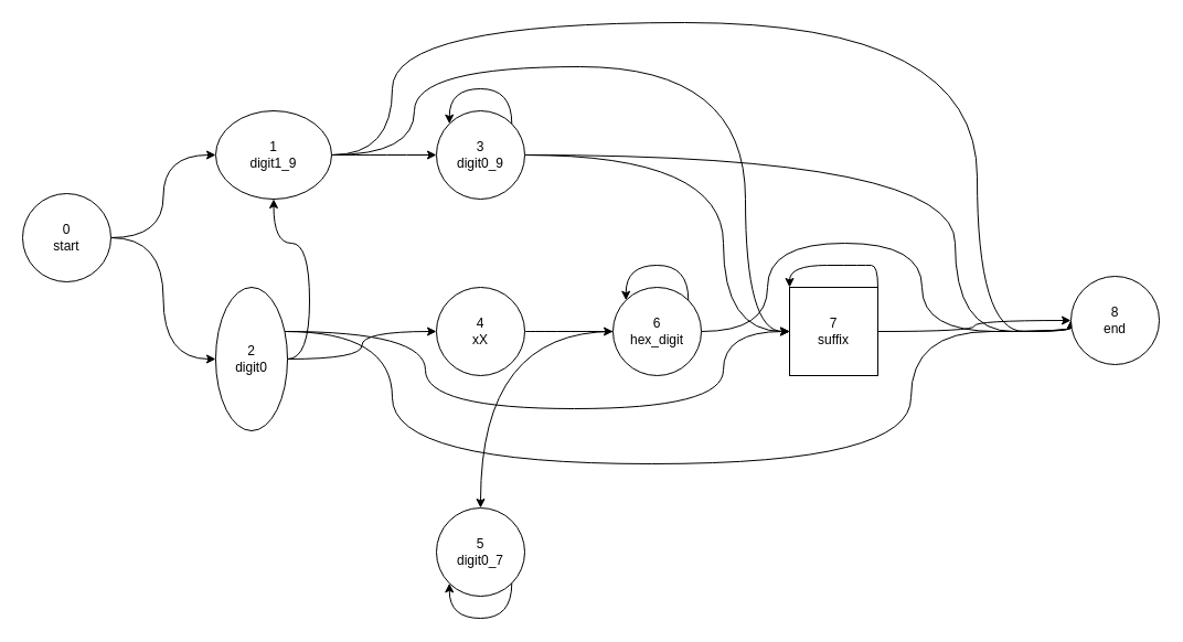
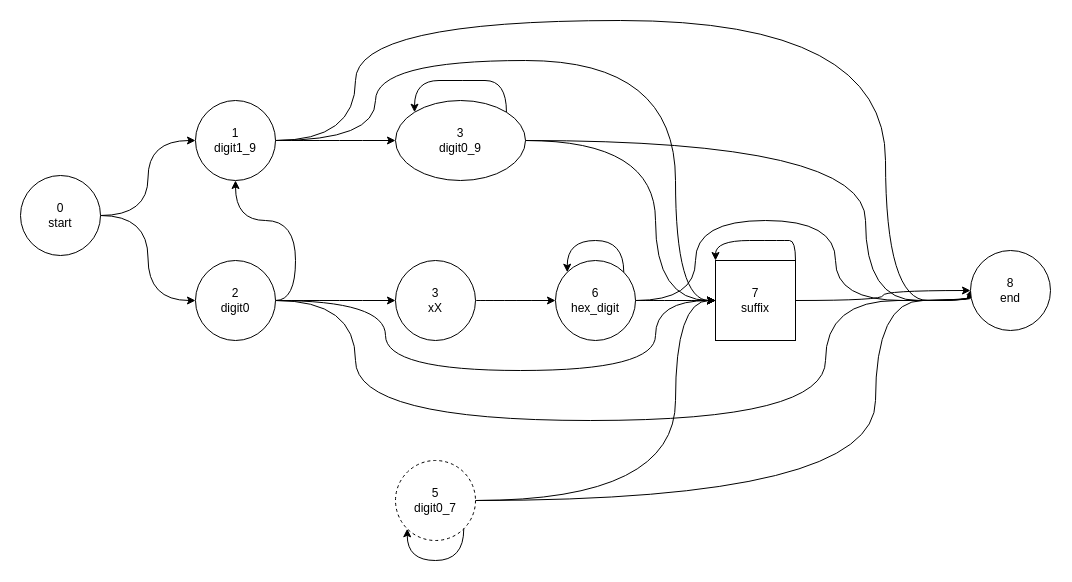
- <mxCell id="8" value="1&lt;br&gt;digit1_9" style="ellipse;whiteSpace=wrap;html=1;aspect=fixed;" parent="1" vertex="1"><mxGeometry x="195" y="100" width="105" height="80" as="geometry" /></mxCell>
+ <mxCell id="8" value="1&lt;br&gt;digit1_9" style="ellipse;whiteSpace=wrap;html=1;aspect=fixed;" parent="1" vertex="1"><mxGeometry x="195" y="100" width="80" height="80" as="geometry" /></mxCell>
- <mxCell id="16" value="3&lt;br&gt;digit0_9" style="ellipse;whiteSpace=wrap;html=1;aspect=fixed;" parent="1" vertex="1"><mxGeometry x="395" y="100" width="80" height="80" as="geometry" /></mxCell>
+ <mxCell id="16" value="3&lt;br&gt;digit0_9" style="ellipse;whiteSpace=wrap;html=1;aspect=fixed;" parent="1" vertex="1"><mxGeometry x="395" y="100" width="130" height="80" as="geometry" /></mxCell>
- <mxCell id="25" style="edgeStyle=orthogonalEdgeStyle;curved=1;rounded=0;orthogonalLoop=1;jettySize=auto;html=1;exitX=1;exitY=0.5;exitDx=0;exitDy=0;entryX=0;entryY=0.5;entryDx=0;entryDy=0;" parent="1" source="26" target="31" edge="1"><mxGeometry relative="1" as="geometry"><Array as="points"><mxPoint x="695" y="300" /><mxPoint x="695" y="220" /><mxPoint x="835" y="220" /><mxPoint x="835" y="300" /></Array></mxGeometry></mxCell>
+ <mxCell id="25" style="edgeStyle=orthogonalEdgeStyle;curved=1;rounded=0;orthogonalLoop=1;jettySize=auto;html=1;exitX=1;exitY=0.5;exitDx=0;exitDy=0;entryX=0;entryY=0.5;entryDx=0;entryDy=0;endArrow=diamond;" parent="1" source="26" target="31" edge="1"><mxGeometry relative="1" as="geometry"><Array as="points"><mxPoint x="695" y="300" /><mxPoint x="695" y="220" /><mxPoint x="835" y="220" /><mxPoint x="835" y="300" /></Array></mxGeometry></mxCell>
- <mxCell id="19" value="4&lt;br&gt;xX" style="ellipse;whiteSpace=wrap;html=1;aspect=fixed;" parent="1" vertex="1"><mxGeometry x="395" y="260" width="80" height="80" as="geometry" /></mxCell>
+ <mxCell id="19" value="3&lt;br&gt;xX" style="ellipse;whiteSpace=wrap;html=1;aspect=fixed;" parent="1" vertex="1"><mxGeometry x="395" y="260" width="80" height="80" as="geometry" /></mxCell>
- <mxCell id="13" value="2&lt;br&gt;digit0" style="ellipse;whiteSpace=wrap;html=1;aspect=fixed;" parent="1" vertex="1"><mxGeometry x="195" y="260" width="65" height="130" as="geometry" /></mxCell>
+ <mxCell id="13" value="2&lt;br&gt;digit0" style="ellipse;whiteSpace=wrap;html=1;aspect=fixed;" parent="1" vertex="1"><mxGeometry x="195" y="260" width="80" height="80" as="geometry" /></mxCell>
- <mxCell id="24" style="edgeStyle=orthogonalEdgeStyle;curved=1;rounded=0;orthogonalLoop=1;jettySize=auto;html=1;" parent="1" source="26" target="22" edge="1"><mxGeometry relative="1" as="geometry" /></mxCell>
+ <mxCell id="24" style="edgeStyle=orthogonalEdgeStyle;curved=1;rounded=0;orthogonalLoop=1;jettySize=auto;html=1;entryX=0;entryY=0.5;entryDx=0;entryDy=0;" parent="1" source="26" target="29" edge="1"><mxGeometry relative="1" as="geometry" /></mxCell>
+ <mxCell id="21" style="edgeStyle=orthogonalEdgeStyle;curved=1;rounded=0;orthogonalLoop=1;jettySize=auto;html=1;entryX=0;entryY=0.5;entryDx=0;entryDy=0;" edge="1" parent="1" source="22" target="29"><mxGeometry relative="1" as="geometry"><Array as="points"><mxPoint x="675" y="500" /><mxPoint x="675" y="300" /></Array></mxGeometry></mxCell>
+ <mxCell id="20" style="edgeStyle=orthogonalEdgeStyle;curved=1;rounded=0;orthogonalLoop=1;jettySize=auto;html=1;exitX=1;exitY=0.5;exitDx=0;exitDy=0;entryX=0;entryY=0.5;entryDx=0;entryDy=0;" edge="1" parent="1" source="22" target="31"><mxGeometry relative="1" as="geometry"><Array as="points"><mxPoint x="875" y="500" /><mxPoint x="875" y="300" /></Array></mxGeometry></mxCell>
- <mxCell id="22" value="5&lt;br&gt;digit0_7" style="ellipse;whiteSpace=wrap;html=1;aspect=fixed;" parent="1" vertex="1"><mxGeometry x="395" y="460" width="80" height="80" as="geometry" /></mxCell>
+ <mxCell id="22" value="5&lt;br&gt;digit0_7" style="ellipse;whiteSpace=wrap;html=1;aspect=fixed;dashed=1;" parent="1" vertex="1"><mxGeometry x="395" y="460" width="80" height="80" as="geometry" /></mxCell>
